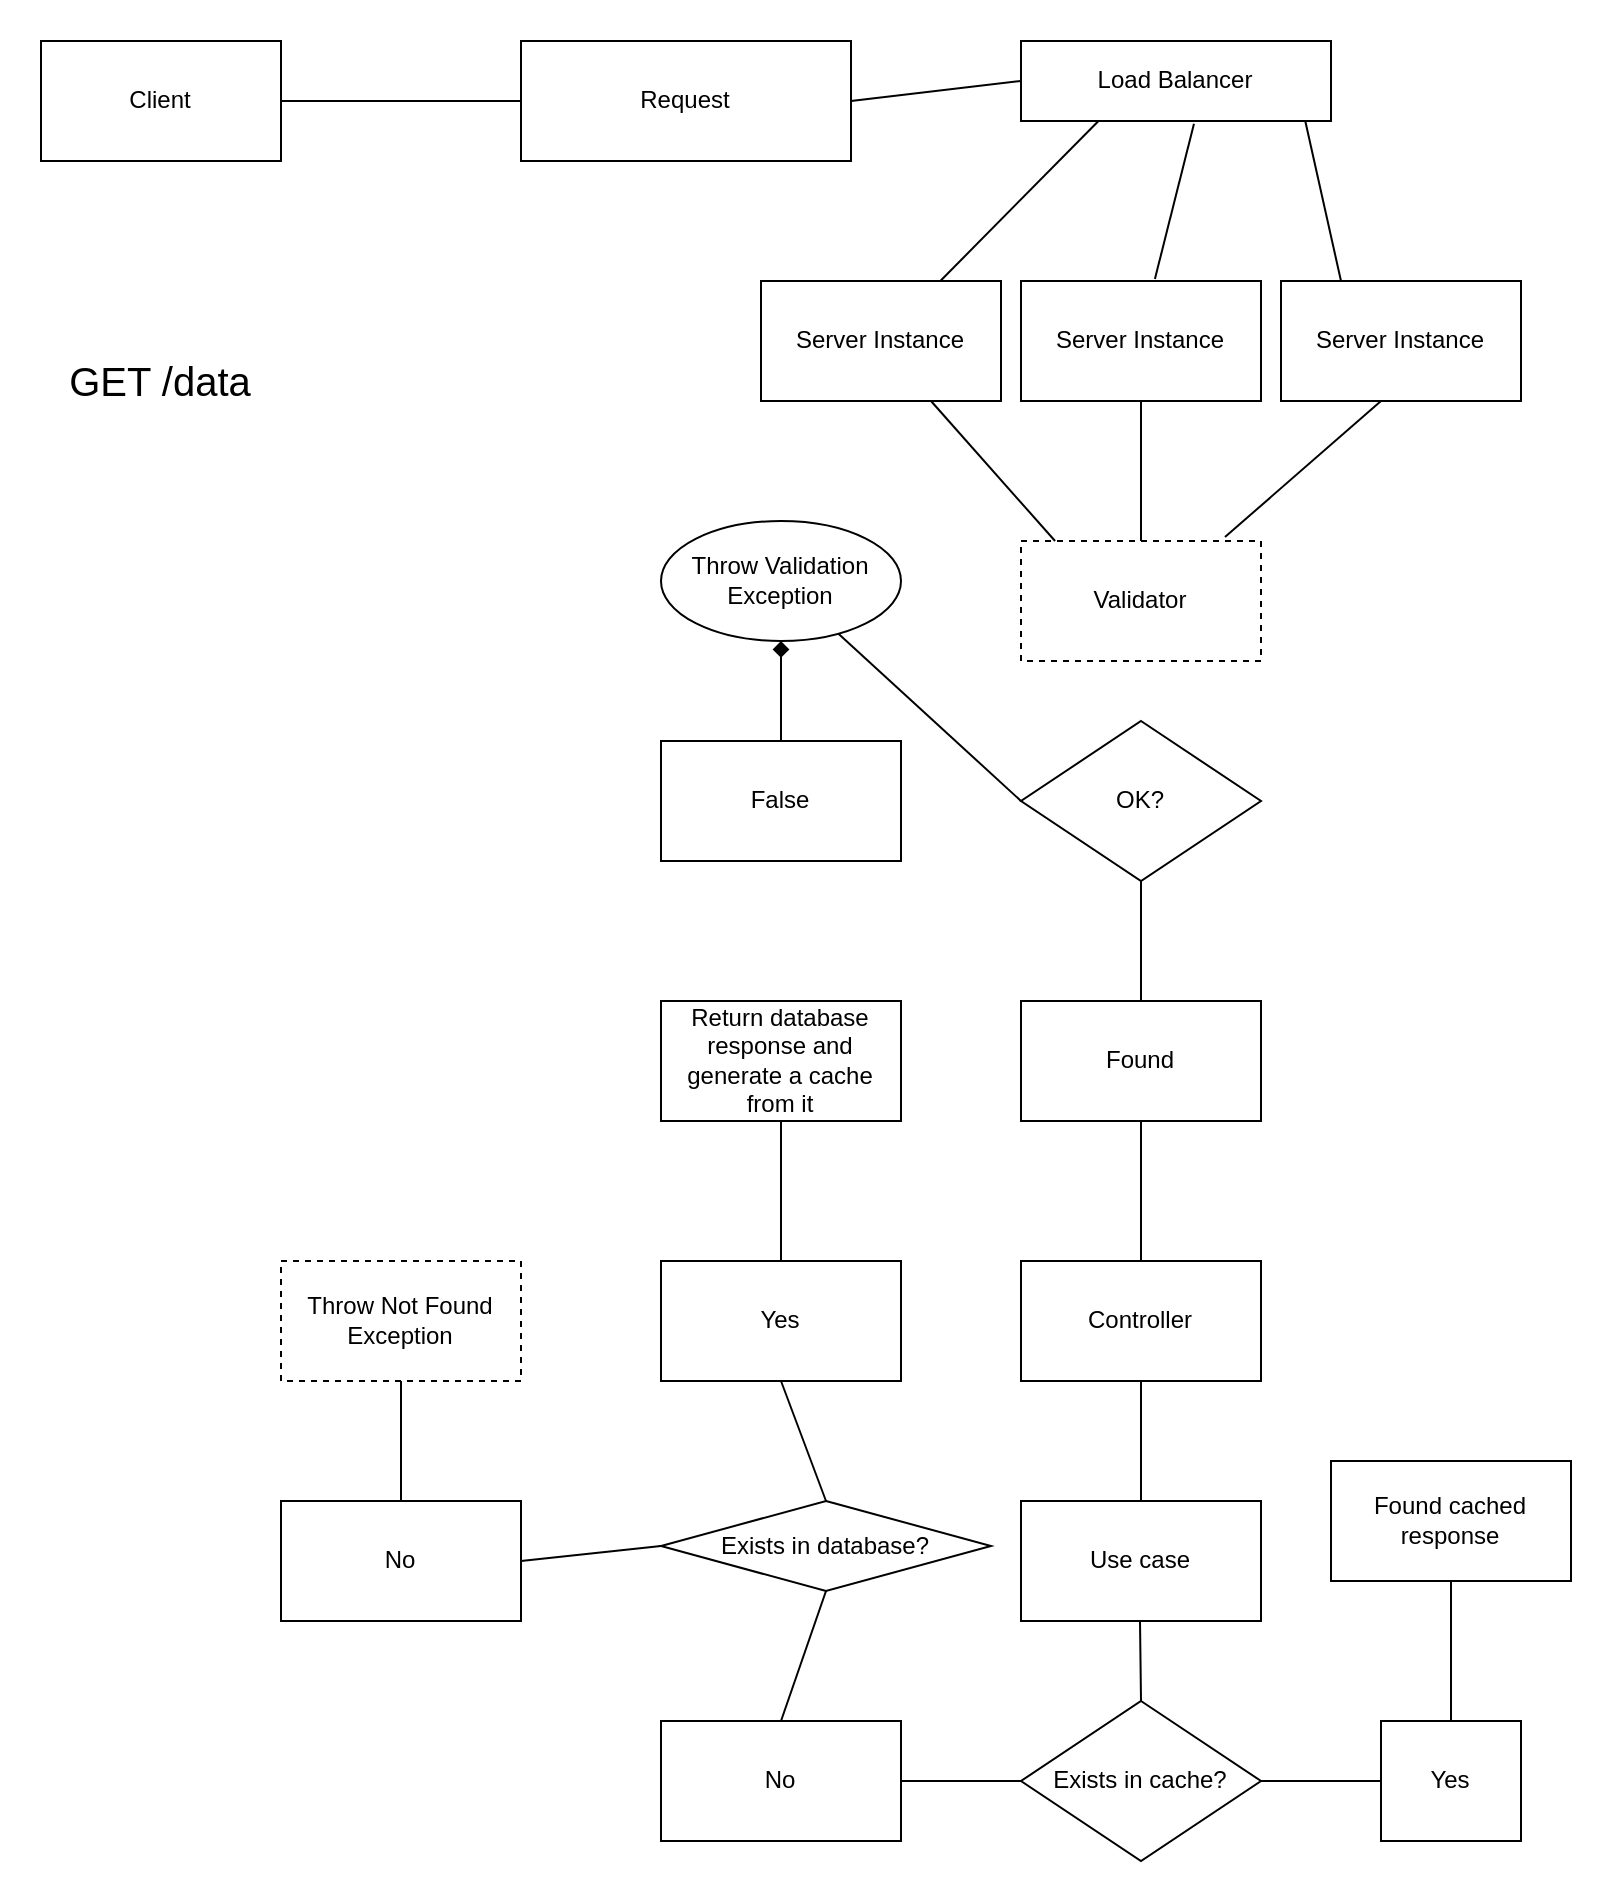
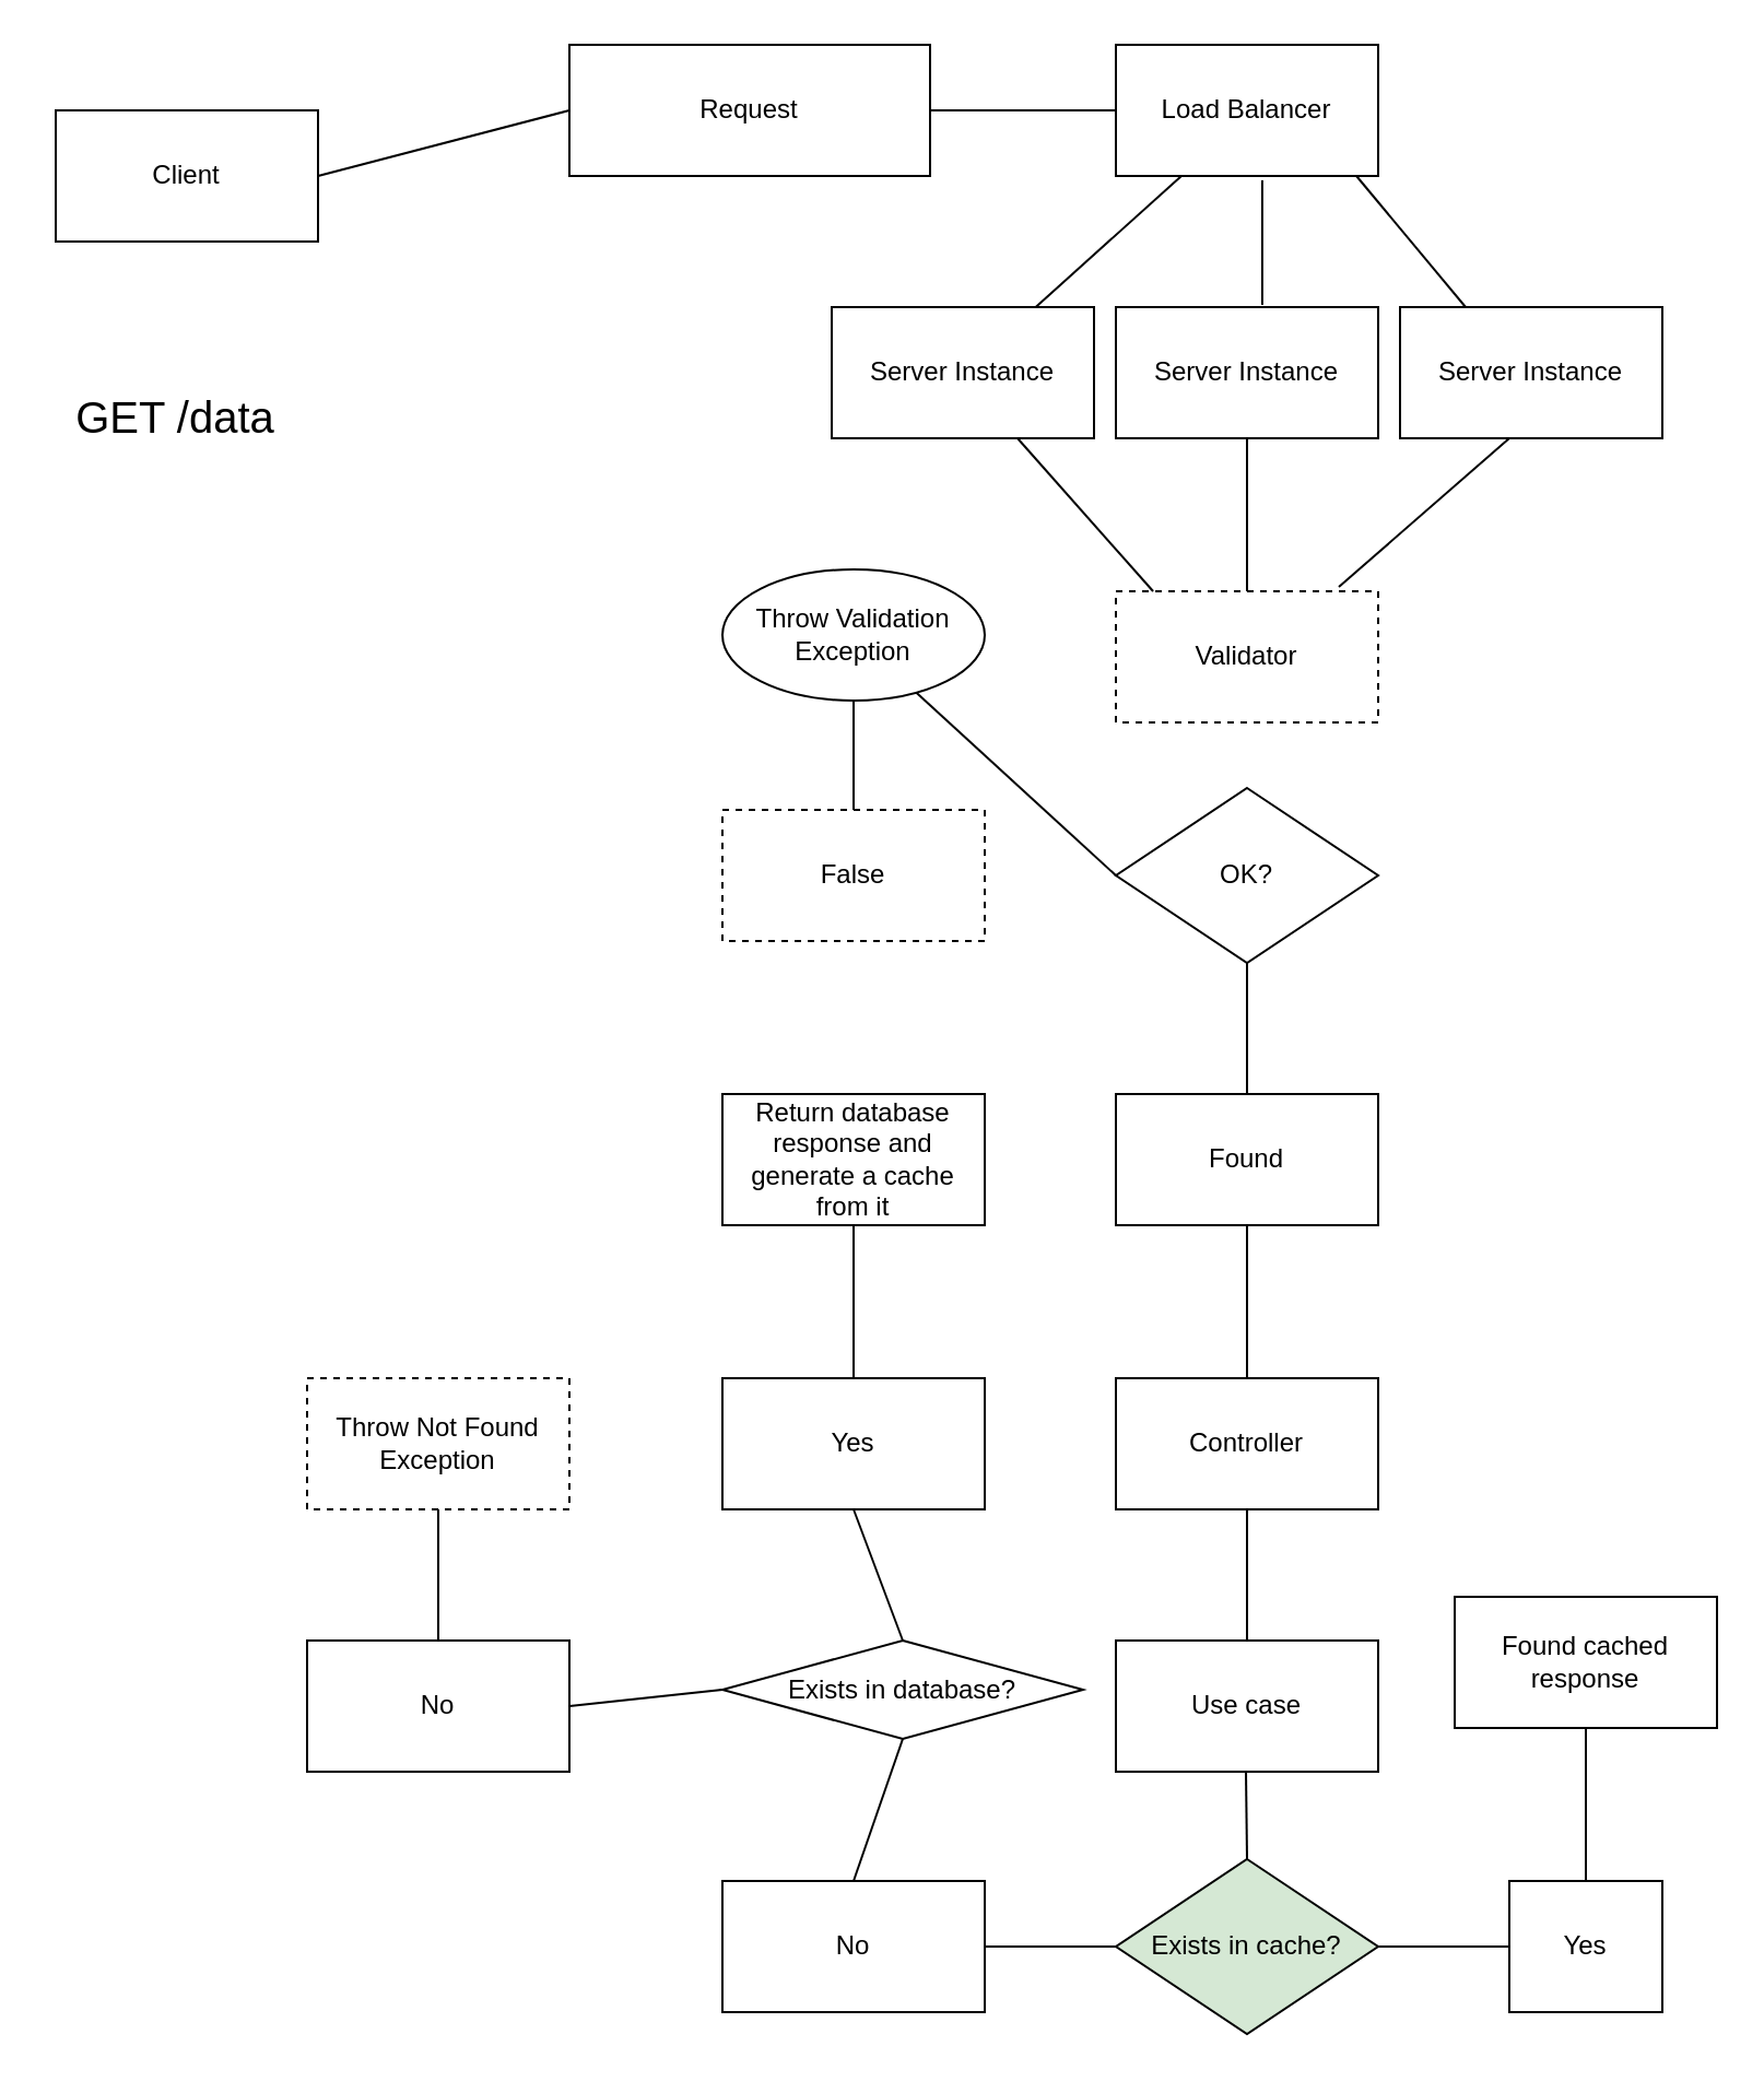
- <mxCell id="5" value="Load Balancer" style="rounded=0;whiteSpace=wrap;html=1;" vertex="1" parent="1"><mxGeometry x="510" y="20" width="155" height="40" as="geometry" /></mxCell>
+ <mxCell id="5" value="Load Balancer" style="rounded=0;whiteSpace=wrap;html=1;" vertex="1" parent="1"><mxGeometry x="510" y="20" width="120" height="60" as="geometry" /></mxCell>
- <mxCell id="2" value="Client" style="rounded=0;whiteSpace=wrap;html=1;" vertex="1" parent="1"><mxGeometry x="20" y="20" width="120" height="60" as="geometry" /></mxCell>
+ <mxCell id="2" value="Client" style="rounded=0;whiteSpace=wrap;html=1;" vertex="1" parent="1"><mxGeometry x="25" y="50" width="120" height="60" as="geometry" /></mxCell>
- <mxCell id="21" value="" style="endArrow=diamond;html=1;rounded=0;entryX=0.5;entryY=1;entryDx=0;entryDy=0;exitX=0.5;exitY=0;exitDx=0;exitDy=0;" edge="1" parent="1" source="19" target="20"><mxGeometry width="50" height="50" relative="1" as="geometry"><mxPoint x="380" y="370" as="sourcePoint" /><mxPoint x="430" y="320" as="targetPoint" /></mxGeometry></mxCell>
+ <mxCell id="21" value="" style="endArrow=none;html=1;rounded=0;entryX=0.5;entryY=1;entryDx=0;entryDy=0;exitX=0.5;exitY=0;exitDx=0;exitDy=0;" edge="1" parent="1" source="19" target="20"><mxGeometry width="50" height="50" relative="1" as="geometry"><mxPoint x="380" y="370" as="sourcePoint" /><mxPoint x="430" y="320" as="targetPoint" /></mxGeometry></mxCell>
- <mxCell id="19" value="False" style="rounded=0;whiteSpace=wrap;html=1;" vertex="1" parent="1"><mxGeometry x="330" y="370" width="120" height="60" as="geometry" /></mxCell>
+ <mxCell id="19" value="False" style="rounded=0;whiteSpace=wrap;html=1;dashed=1;" vertex="1" parent="1"><mxGeometry x="330" y="370" width="120" height="60" as="geometry" /></mxCell>
- <mxCell id="28" value="Exists in cache?" style="rhombus;whiteSpace=wrap;html=1;" vertex="1" parent="1"><mxGeometry x="510" y="850" width="120" height="80" as="geometry" /></mxCell>
+ <mxCell id="28" value="Exists in cache?" style="rhombus;whiteSpace=wrap;html=1;fillColor=#d5e8d4;" vertex="1" parent="1"><mxGeometry x="510" y="850" width="120" height="80" as="geometry" /></mxCell>
